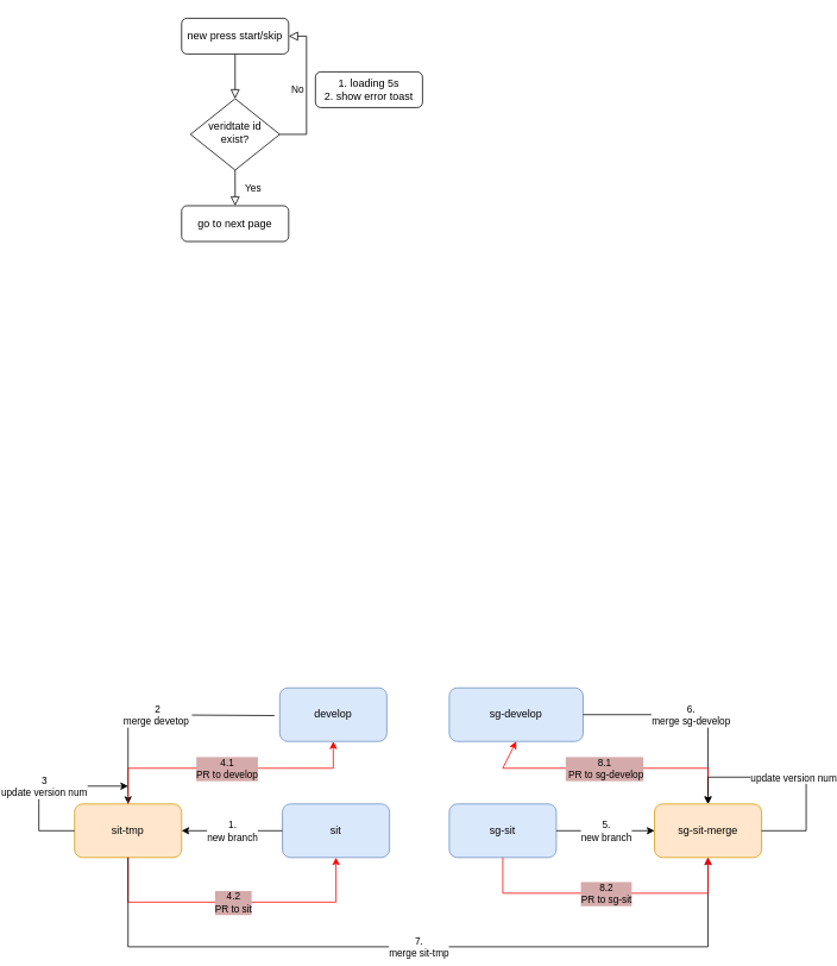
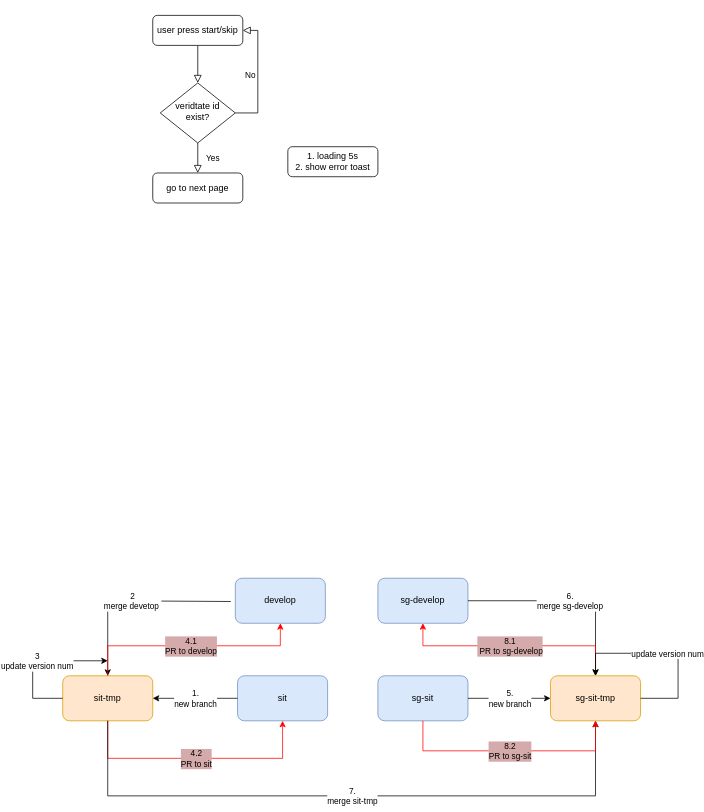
- <mxCell id="3" value="new press start/skip" style="rounded=1;whiteSpace=wrap;html=1;fontSize=12;glass=0;strokeWidth=1;shadow=0;" parent="1" vertex="1"><mxGeometry x="180" y="20" width="120" height="40" as="geometry" /></mxCell>
+ <mxCell id="3" value="user press start/skip" style="rounded=1;whiteSpace=wrap;html=1;fontSize=12;glass=0;strokeWidth=1;shadow=0;" parent="1" vertex="1"><mxGeometry x="180" y="20" width="120" height="40" as="geometry" /></mxCell>
- <mxCell id="7" value="1. loading 5s&lt;br&gt;2. show error toast" style="rounded=1;whiteSpace=wrap;html=1;fontSize=12;glass=0;strokeWidth=1;shadow=0;" parent="1" vertex="1"><mxGeometry x="330" y="80" width="120" height="40" as="geometry" /></mxCell>
+ <mxCell id="7" value="1. loading 5s&lt;br&gt;2. show error toast" style="rounded=1;whiteSpace=wrap;html=1;fontSize=12;glass=0;strokeWidth=1;shadow=0;" parent="1" vertex="1"><mxGeometry x="360" y="195" width="120" height="40" as="geometry" /></mxCell>
- <mxCell id="11" value="sg-develop" style="rounded=1;whiteSpace=wrap;html=1;fillColor=#dae8fc;strokeColor=#6c8ebf;" vertex="1" parent="1"><mxGeometry x="480" y="770" width="150" height="60" as="geometry" /></mxCell>
+ <mxCell id="11" value="sg-develop" style="rounded=1;whiteSpace=wrap;html=1;fillColor=#dae8fc;strokeColor=#6c8ebf;" vertex="1" parent="1"><mxGeometry x="480" y="770" width="120" height="60" as="geometry" /></mxCell>
- <mxCell id="14" value="sg-sit-merge" style="rounded=1;whiteSpace=wrap;html=1;fillColor=#ffe6cc;strokeColor=#d79b00;" vertex="1" parent="1"><mxGeometry x="710" y="900" width="120" height="60" as="geometry" /></mxCell>
+ <mxCell id="14" value="sg-sit-tmp" style="rounded=1;whiteSpace=wrap;html=1;fillColor=#ffe6cc;strokeColor=#d79b00;" vertex="1" parent="1"><mxGeometry x="710" y="900" width="120" height="60" as="geometry" /></mxCell>
